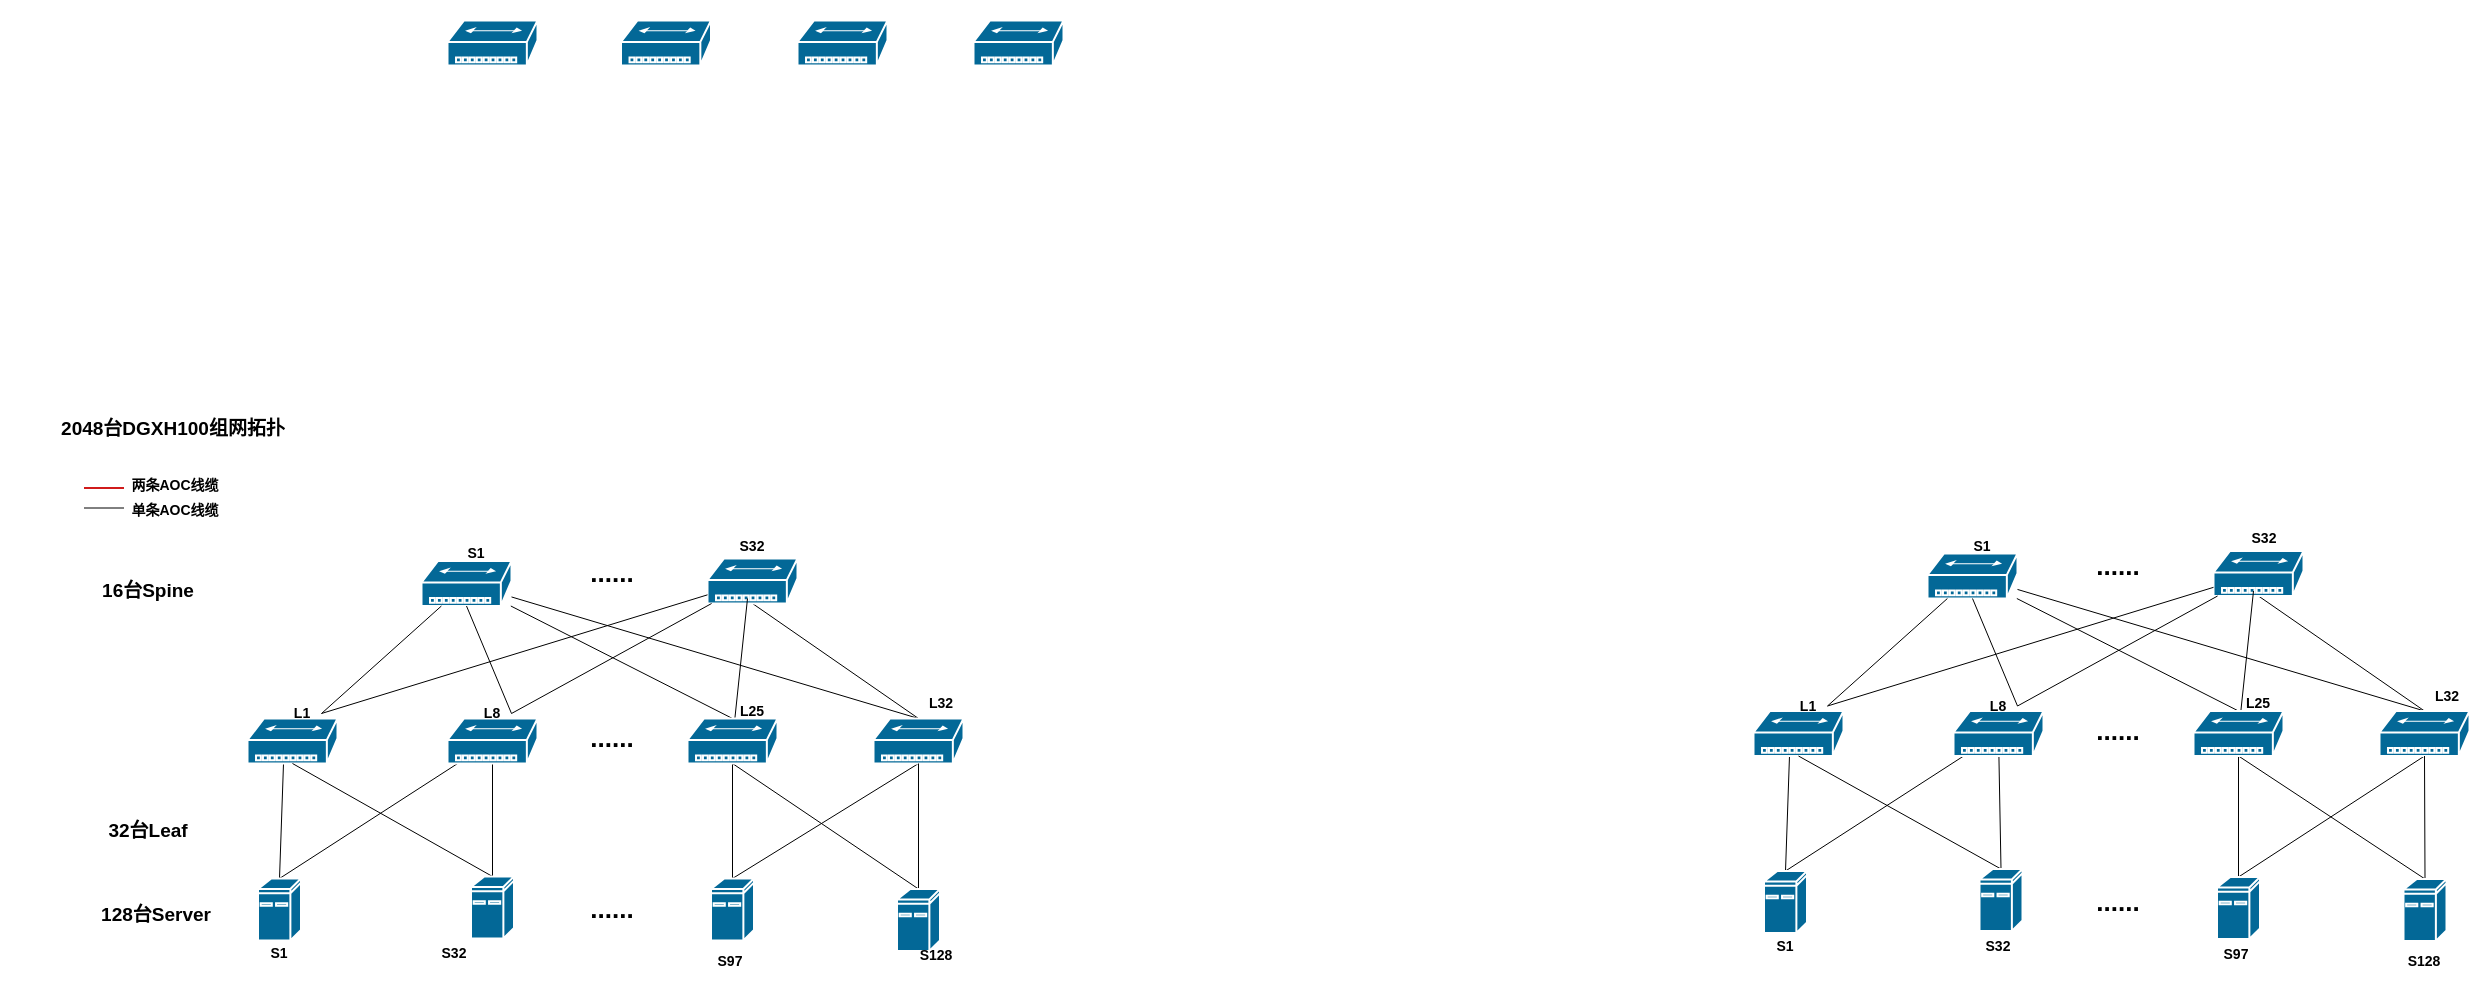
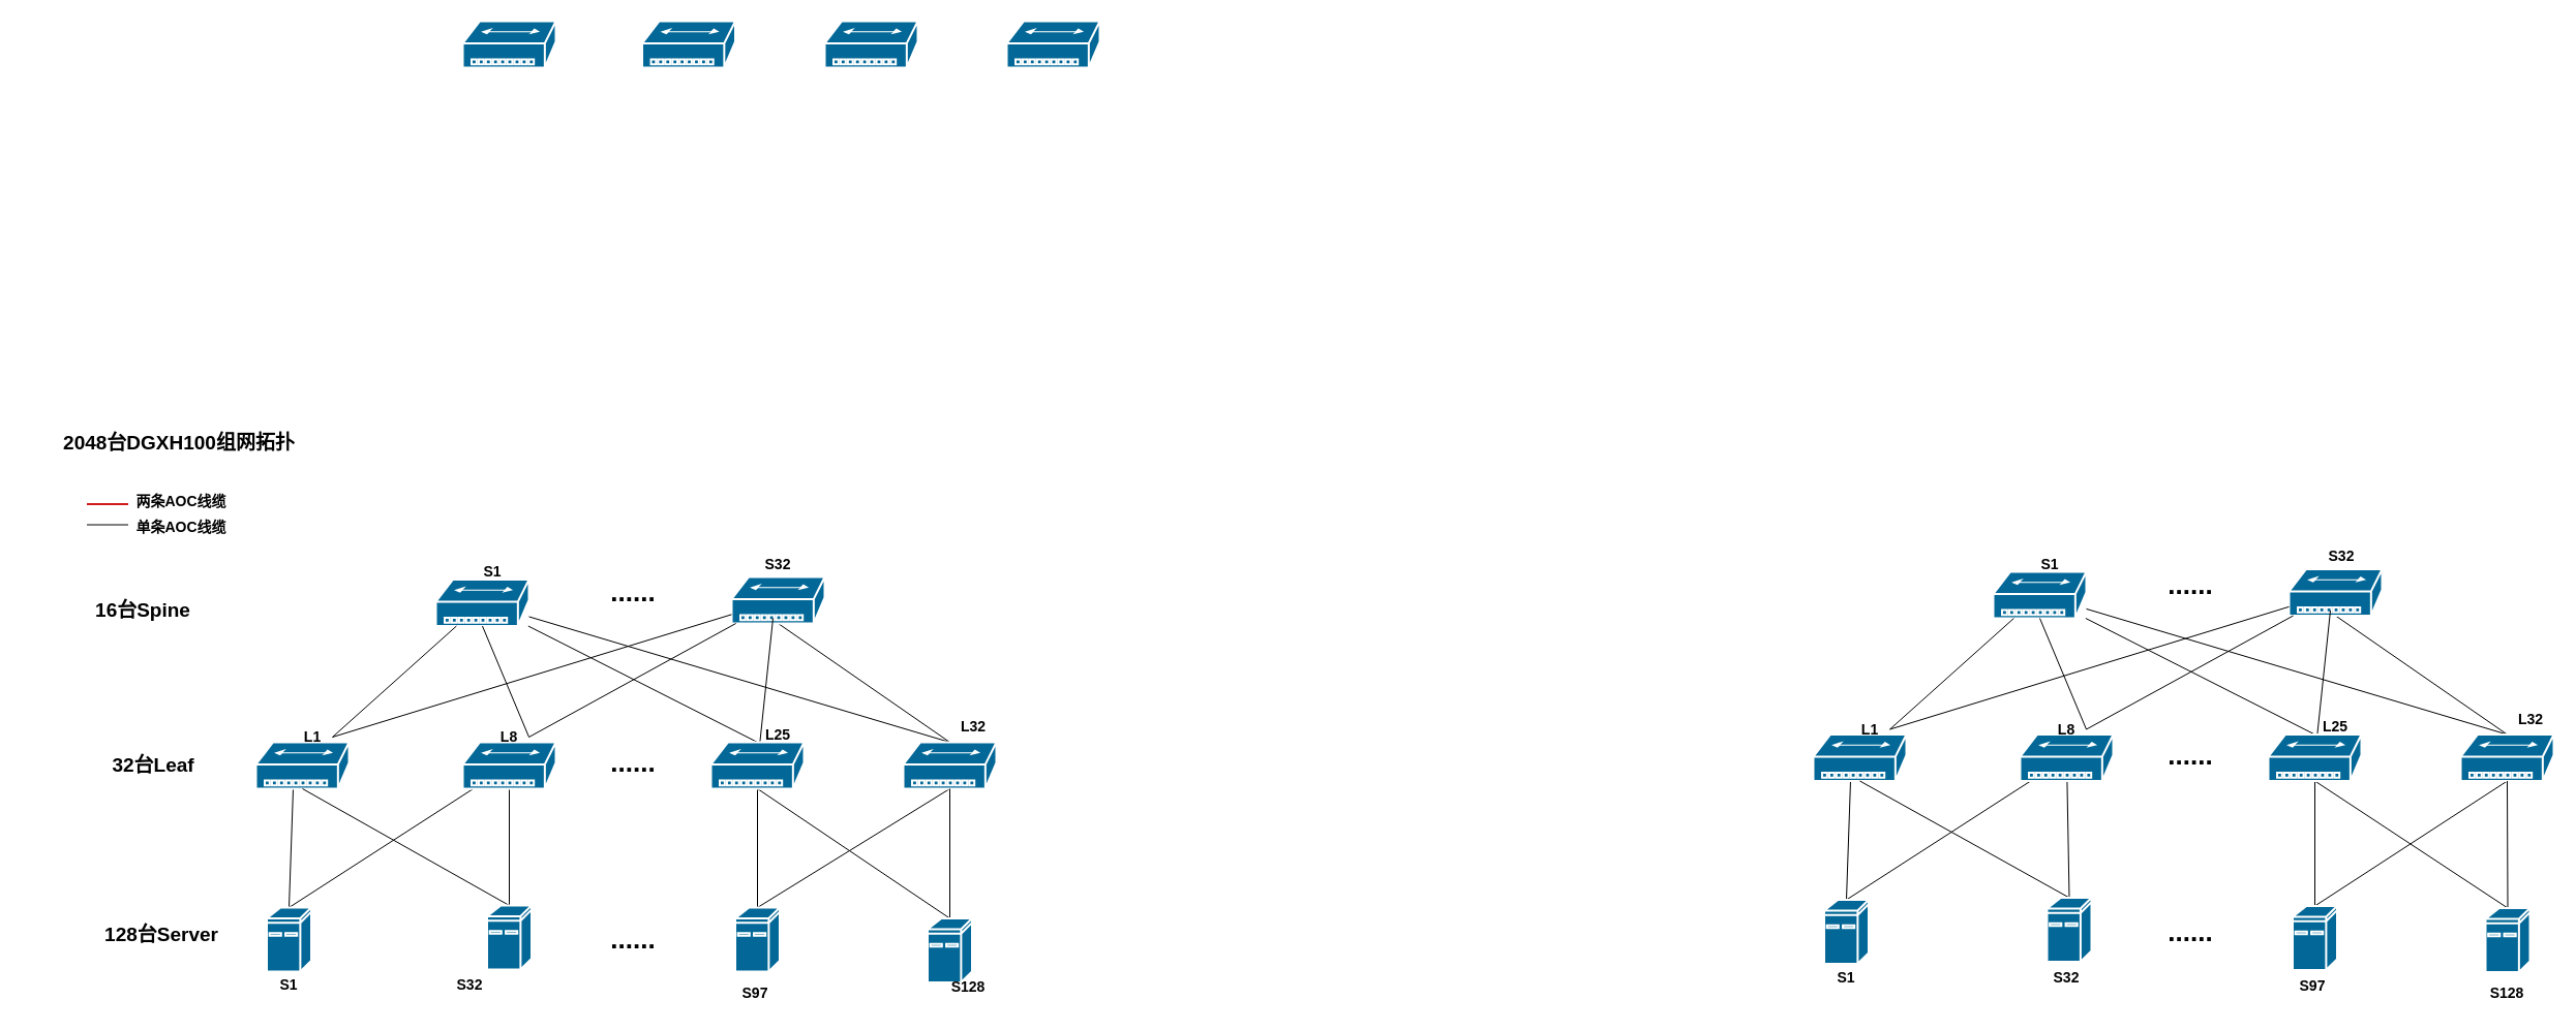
- <mxCell id="34" value="&lt;b style=&quot;&quot;&gt;&lt;font style=&quot;font-size: 19px;&quot;&gt;16台Spine&lt;/font&gt;&lt;/b&gt;" style="text;strokeColor=none;align=center;fillColor=none;html=1;verticalAlign=middle;whiteSpace=wrap;rounded=0;" parent="1" vertex="1"><mxGeometry x="98" y="578" width="100" height="25" as="geometry" /></mxCell>
+ <mxCell id="34" value="&lt;b style=&quot;&quot;&gt;&lt;font style=&quot;font-size: 19px;&quot;&gt;16台Spine&lt;/font&gt;&lt;/b&gt;" style="text;strokeColor=none;align=center;fillColor=none;html=1;verticalAlign=middle;whiteSpace=wrap;rounded=0;" parent="1" vertex="1"><mxGeometry x="88" y="578" width="100" height="25" as="geometry" /></mxCell>
- <mxCell id="33" value="&lt;b style=&quot;&quot;&gt;&lt;font style=&quot;font-size: 19px;&quot;&gt;32台Leaf&lt;/font&gt;&lt;/b&gt;" style="text;strokeColor=none;align=center;fillColor=none;html=1;verticalAlign=middle;whiteSpace=wrap;rounded=0;" parent="1" vertex="1"><mxGeometry x="93" y="815.5" width="110" height="30" as="geometry" /></mxCell>
+ <mxCell id="33" value="&lt;b style=&quot;&quot;&gt;&lt;font style=&quot;font-size: 19px;&quot;&gt;32台Leaf&lt;/font&gt;&lt;/b&gt;" style="text;strokeColor=none;align=center;fillColor=none;html=1;verticalAlign=middle;whiteSpace=wrap;rounded=0;" parent="1" vertex="1"><mxGeometry x="93" y="725.5" width="110" height="30" as="geometry" /></mxCell>
- <mxCell id="32" value="&lt;b style=&quot;&quot;&gt;&lt;font style=&quot;font-size: 19px;&quot;&gt;128台Server&lt;/font&gt;&lt;/b&gt;" style="text;strokeColor=none;align=center;fillColor=none;html=1;verticalAlign=middle;whiteSpace=wrap;rounded=0;" parent="1" vertex="1"><mxGeometry x="93" y="886" width="126" height="58" as="geometry" /></mxCell>
+ <mxCell id="32" value="&lt;b style=&quot;&quot;&gt;&lt;font style=&quot;font-size: 19px;&quot;&gt;128台Server&lt;/font&gt;&lt;/b&gt;" style="text;strokeColor=none;align=center;fillColor=none;html=1;verticalAlign=middle;whiteSpace=wrap;rounded=0;" parent="1" vertex="1"><mxGeometry x="93" y="876" width="126" height="58" as="geometry" /></mxCell>
